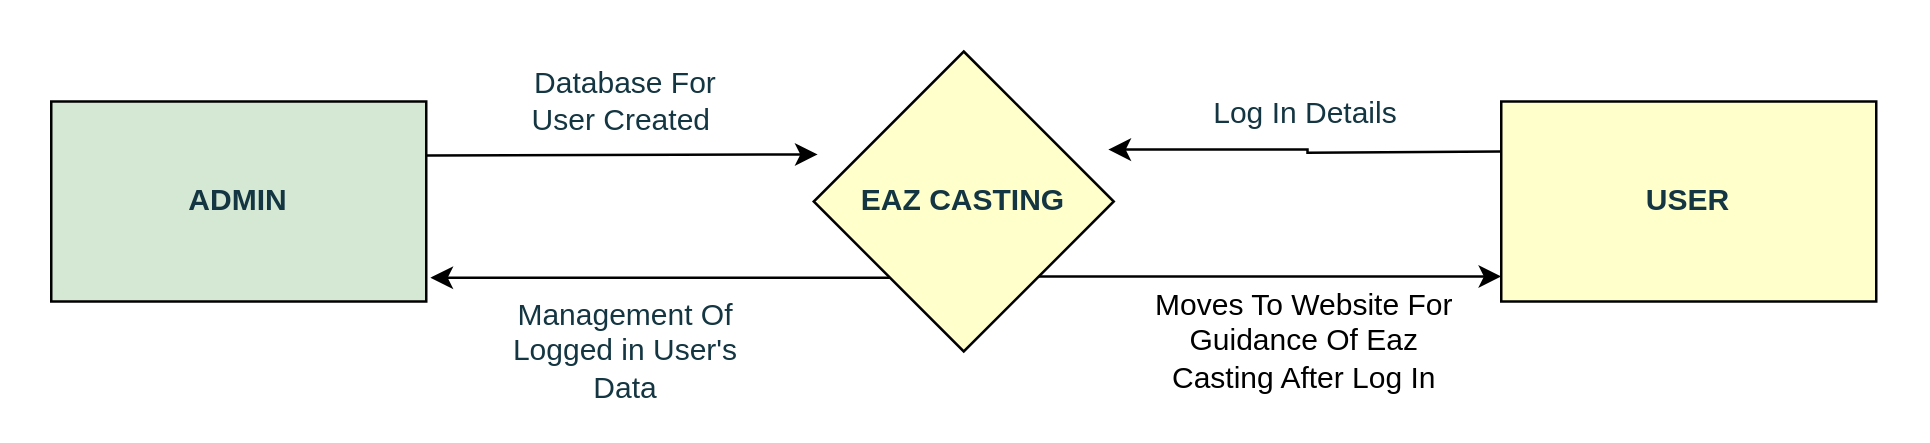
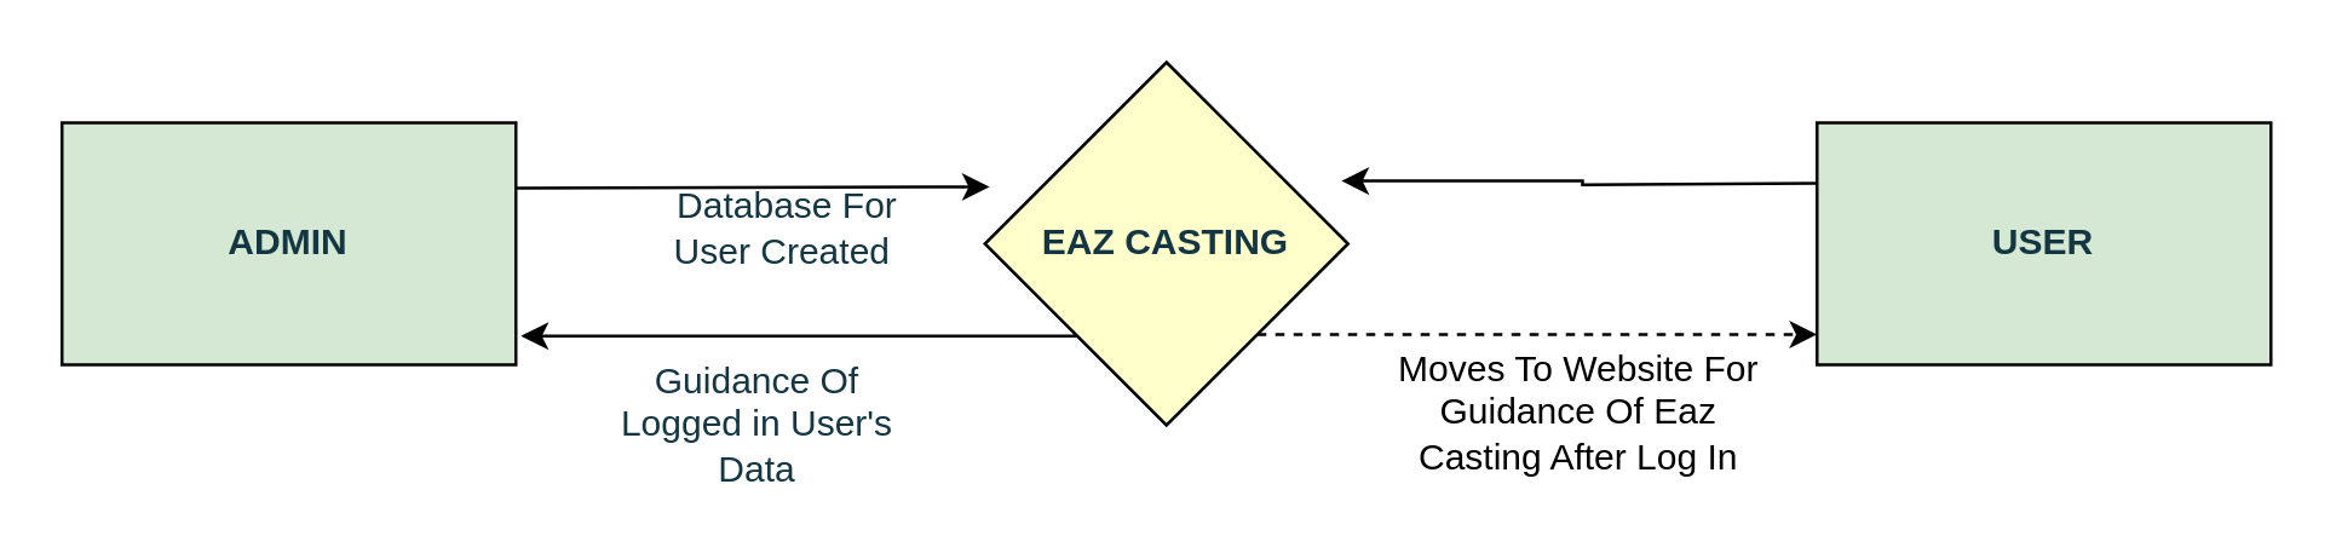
- <mxCell id="10" value="Database For User Created&amp;nbsp;" style="text;html=1;strokeColor=none;fillColor=none;align=center;verticalAlign=middle;whiteSpace=wrap;rounded=0;labelBackgroundColor=none;fontColor=#143642;" vertex="1" parent="1"><mxGeometry x="200" y="25" width="100" height="30" as="geometry" /></mxCell>
+ <mxCell id="10" value="Database For User Created&amp;nbsp;" style="text;html=1;strokeColor=none;fillColor=none;align=center;verticalAlign=middle;whiteSpace=wrap;rounded=0;labelBackgroundColor=none;fontColor=#143642;" vertex="1" parent="1"><mxGeometry x="210" y="60" width="100" height="30" as="geometry" /></mxCell>
- <mxCell id="9" value="Log In Details" style="text;html=1;strokeColor=none;fillColor=none;align=center;verticalAlign=middle;whiteSpace=wrap;rounded=0;labelBackgroundColor=none;fontColor=#143642;" vertex="1" parent="1"><mxGeometry x="481.5" y="30" width="80" height="30" as="geometry" /></mxCell>
- <mxCell id="4" value="&lt;b&gt;USER&lt;/b&gt;" style="whiteSpace=wrap;html=1;rounded=0;labelBackgroundColor=none;fillColor=#FFFFCC;strokeColor=#000000;fontColor=#143642;" vertex="1" parent="1"><mxGeometry x="600" y="40" width="150" height="80" as="geometry" /></mxCell>
+ <mxCell id="4" value="&lt;b&gt;USER&lt;/b&gt;" style="whiteSpace=wrap;html=1;rounded=0;labelBackgroundColor=none;fillColor=#d5e8d4;strokeColor=#000000;fontColor=#143642;" vertex="1" parent="1"><mxGeometry x="600" y="40" width="150" height="80" as="geometry" /></mxCell>
- <mxCell id="2" value="" style="edgeStyle=orthogonalEdgeStyle;rounded=0;orthogonalLoop=1;jettySize=auto;html=1;labelBackgroundColor=none;strokeColor=#000000;fontColor=default;" edge="1" parent="1" source="3" target="4"><mxGeometry relative="1" as="geometry"><Array as="points"><mxPoint x="500" y="110" /><mxPoint x="500" y="110" /></Array></mxGeometry></mxCell>
+ <mxCell id="2" value="" style="edgeStyle=orthogonalEdgeStyle;rounded=0;orthogonalLoop=1;jettySize=auto;html=1;labelBackgroundColor=none;strokeColor=#000000;fontColor=default;dashed=1;" edge="1" parent="1" source="3" target="4"><mxGeometry relative="1" as="geometry"><Array as="points"><mxPoint x="500" y="110" /><mxPoint x="500" y="110" /></Array></mxGeometry></mxCell>
- <mxCell id="11" value="Management Of Logged in User's Data" style="text;html=1;strokeColor=none;fillColor=none;align=center;verticalAlign=middle;whiteSpace=wrap;rounded=0;labelBackgroundColor=none;fontColor=#143642;" vertex="1" parent="1"><mxGeometry x="200" y="125" width="100" height="30" as="geometry" /></mxCell>
+ <mxCell id="11" value="Guidance Of Logged in User's Data" style="text;html=1;strokeColor=none;fillColor=none;align=center;verticalAlign=middle;whiteSpace=wrap;rounded=0;labelBackgroundColor=none;fontColor=#143642;" vertex="1" parent="1"><mxGeometry x="200" y="125" width="100" height="30" as="geometry" /></mxCell>
